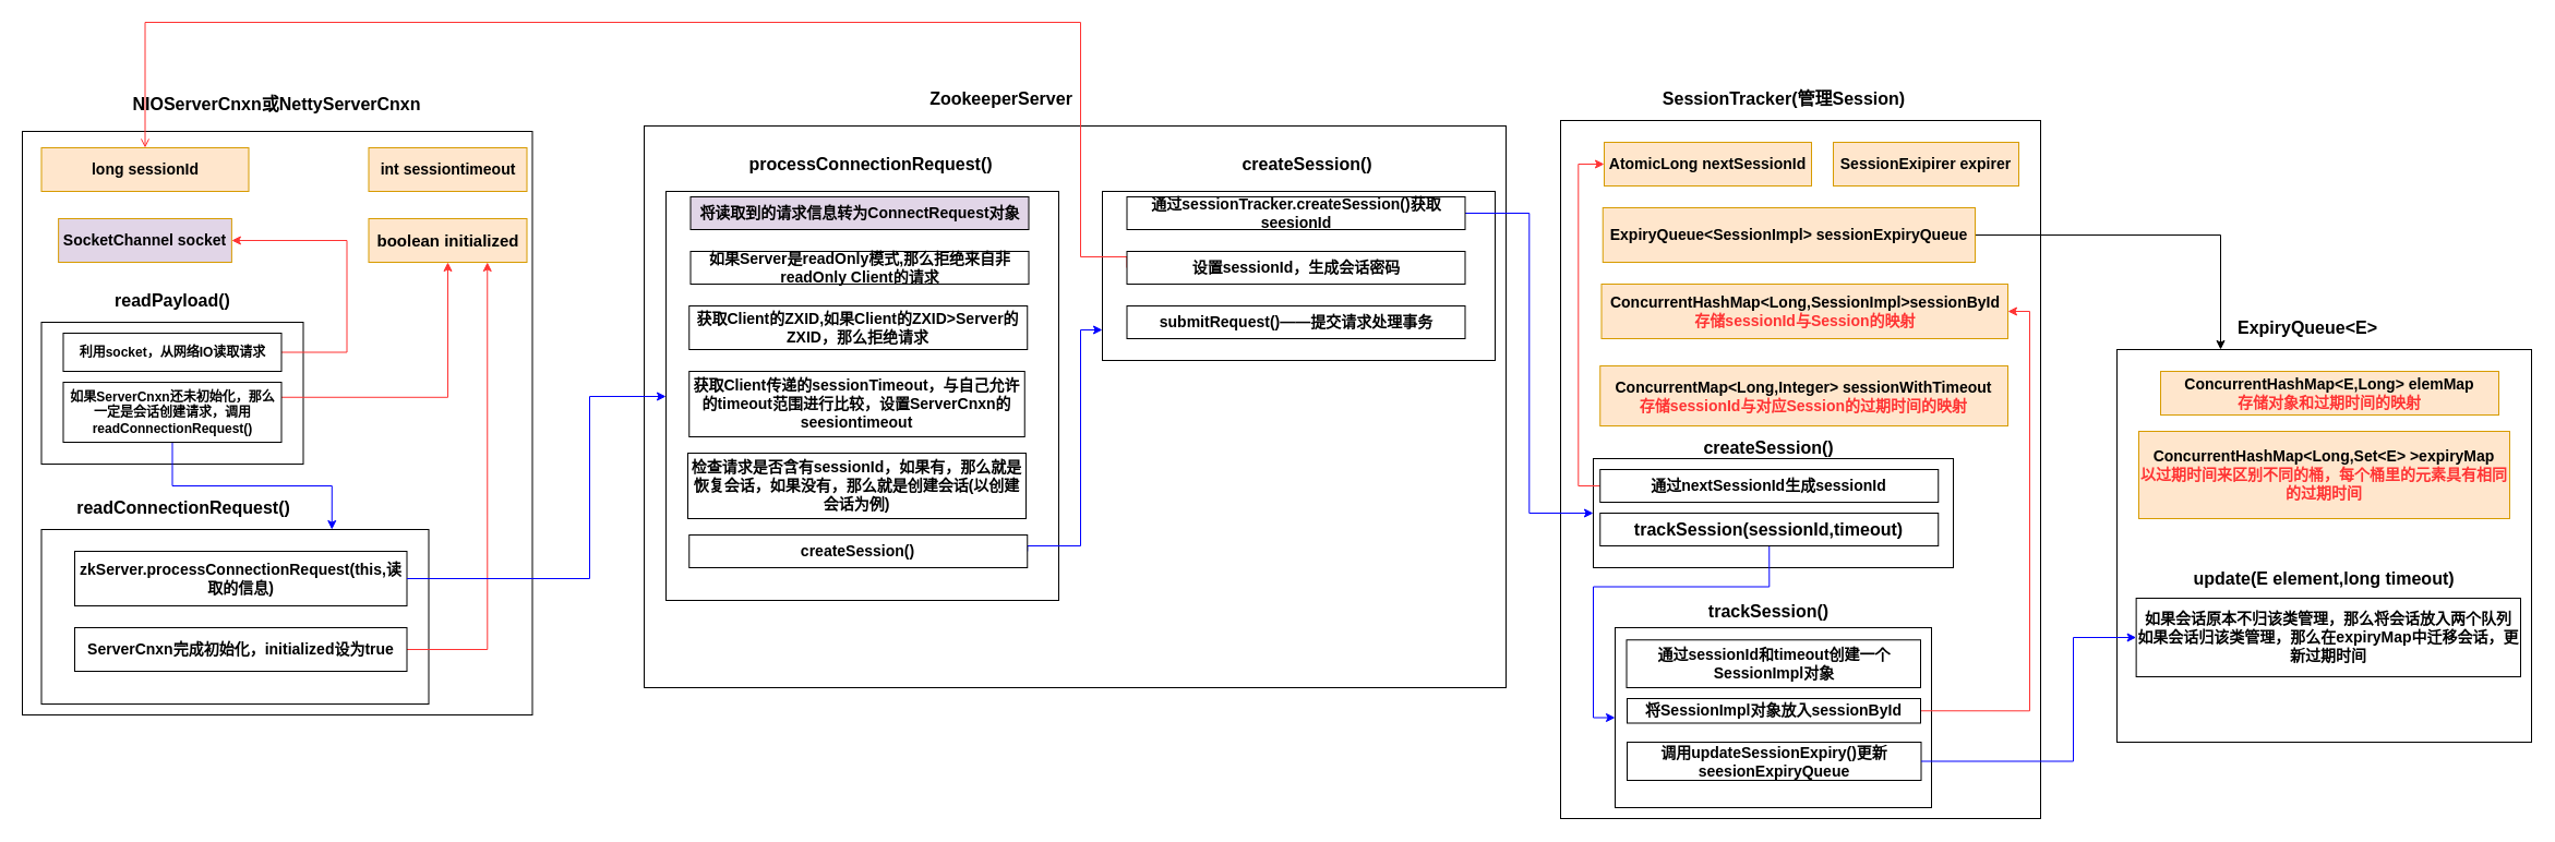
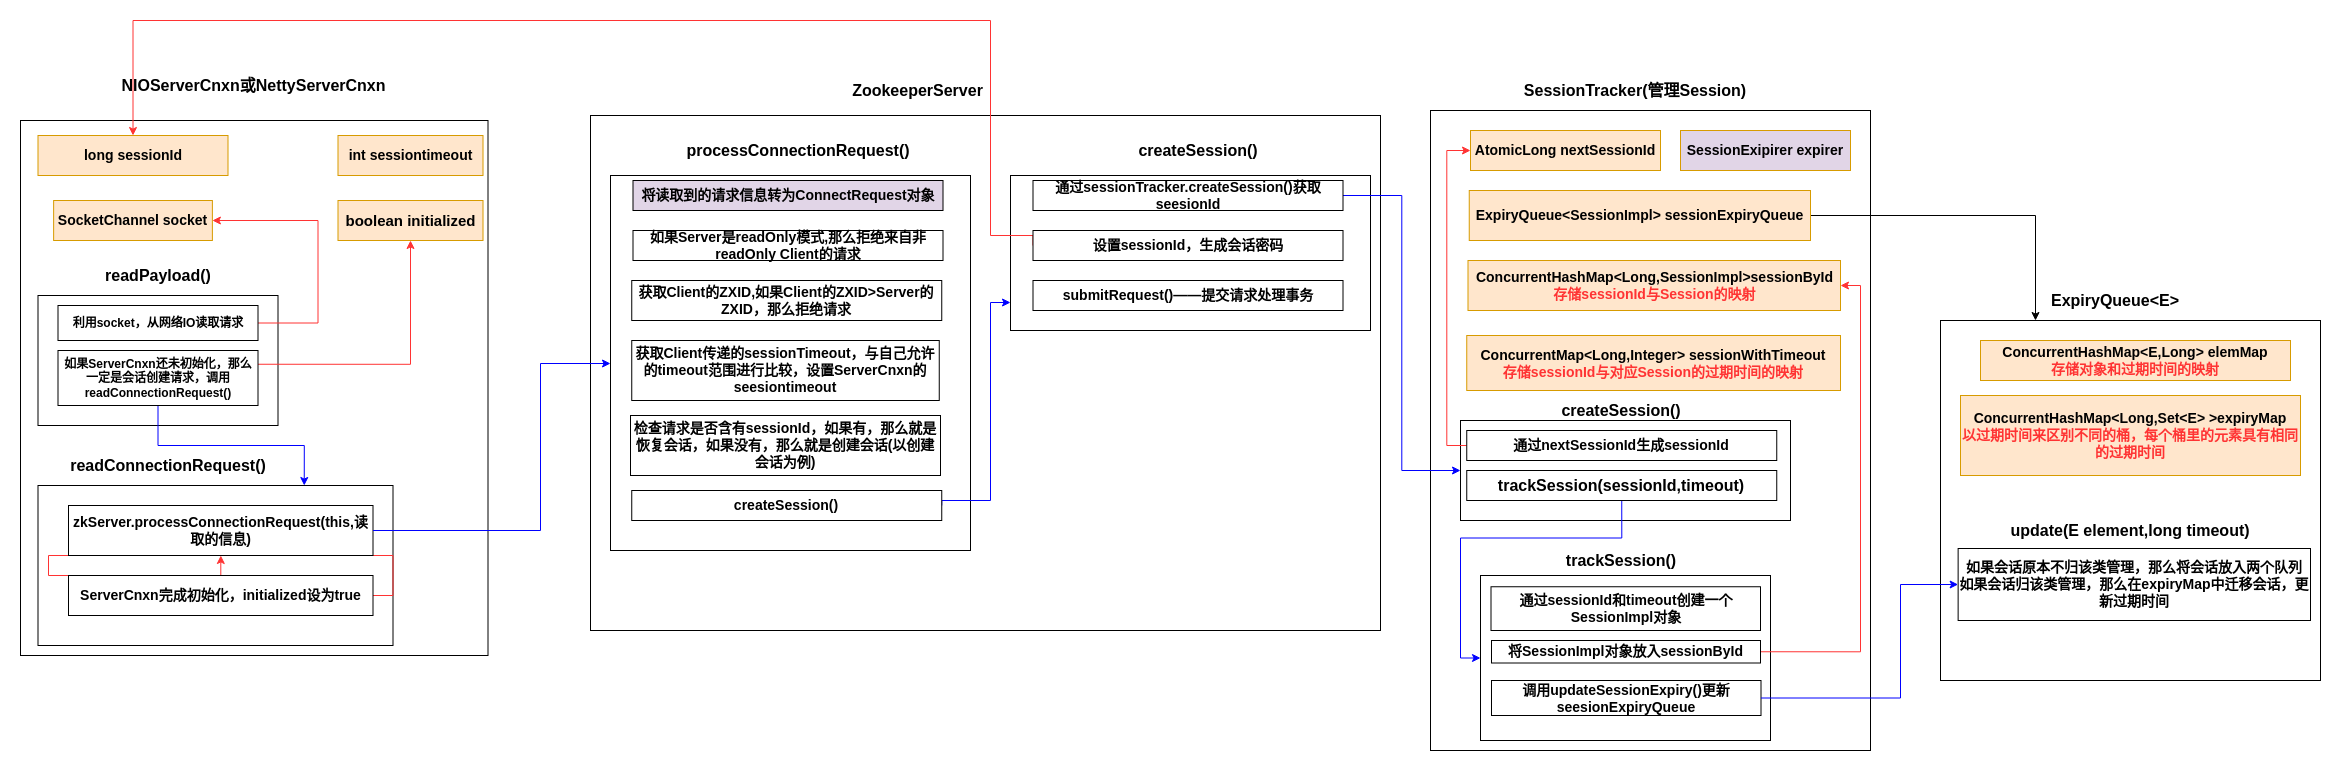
- <mxCell id="11" value="&lt;b&gt;&lt;font style=&quot;font-size: 16px&quot;&gt;NIOServerCnxn或NettyServerCnxn&lt;/font&gt;&lt;/b&gt;" style="text;html=1;strokeColor=none;fillColor=none;align=center;verticalAlign=middle;whiteSpace=wrap;rounded=0;" parent="1" vertex="1"><mxGeometry x="106.25" y="85" width="295" height="20" as="geometry" /></mxCell>
+ <mxCell id="11" value="&lt;b&gt;&lt;font style=&quot;font-size: 16px&quot;&gt;NIOServerCnxn或NettyServerCnxn&lt;/font&gt;&lt;/b&gt;" style="text;html=1;strokeColor=none;fillColor=none;align=center;verticalAlign=middle;whiteSpace=wrap;rounded=0;" parent="1" vertex="1"><mxGeometry x="106.25" y="75" width="295" height="20" as="geometry" /></mxCell>
- <mxCell id="55" style="edgeStyle=orthogonalEdgeStyle;rounded=0;orthogonalLoop=1;jettySize=auto;html=1;exitX=0;exitY=0.5;exitDx=0;exitDy=0;entryX=0.5;entryY=0;entryDx=0;entryDy=0;strokeColor=#FF3333;endArrow=open;" parent="1" source="56" target="12" edge="1"><mxGeometry relative="1" as="geometry"><Array as="points"><mxPoint x="1033" y="235" /><mxPoint x="990" y="235" /><mxPoint x="990" y="20" /><mxPoint x="133" y="20" /></Array></mxGeometry></mxCell>
+ <mxCell id="55" style="edgeStyle=orthogonalEdgeStyle;rounded=0;orthogonalLoop=1;jettySize=auto;html=1;exitX=0;exitY=0.5;exitDx=0;exitDy=0;entryX=0.5;entryY=0;entryDx=0;entryDy=0;strokeColor=#FF3333;" parent="1" source="56" target="12" edge="1"><mxGeometry relative="1" as="geometry"><Array as="points"><mxPoint x="1033" y="235" /><mxPoint x="990" y="235" /><mxPoint x="990" y="20" /><mxPoint x="133" y="20" /></Array></mxGeometry></mxCell>
- <mxCell id="9" value="&lt;b&gt;&lt;font style=&quot;font-size: 14px&quot;&gt;SessionExipirer expirer&lt;/font&gt;&lt;/b&gt;" style="rounded=0;whiteSpace=wrap;html=1;fillColor=#ffe6cc;strokeColor=#d79b00;" parent="1" vertex="1"><mxGeometry x="1680" y="130" width="170" height="40" as="geometry" /></mxCell>
+ <mxCell id="9" value="&lt;b&gt;&lt;font style=&quot;font-size: 14px&quot;&gt;SessionExipirer expirer&lt;/font&gt;&lt;/b&gt;" style="rounded=0;whiteSpace=wrap;html=1;fillColor=#e1d5e7;strokeColor=#d79b00;" parent="1" vertex="1"><mxGeometry x="1680" y="130" width="170" height="40" as="geometry" /></mxCell>
- <mxCell id="14" value="&lt;b&gt;&lt;font style=&quot;font-size: 14px&quot;&gt;SocketChannel socket&lt;/font&gt;&lt;/b&gt;" style="rounded=0;whiteSpace=wrap;html=1;fillColor=#e1d5e7;strokeColor=#d79b00;" parent="1" vertex="1"><mxGeometry x="53.13" y="200" width="158.75" height="40" as="geometry" /></mxCell>
+ <mxCell id="14" value="&lt;b&gt;&lt;font style=&quot;font-size: 14px&quot;&gt;SocketChannel socket&lt;/font&gt;&lt;/b&gt;" style="rounded=0;whiteSpace=wrap;html=1;fillColor=#ffe6cc;strokeColor=#d79b00;" parent="1" vertex="1"><mxGeometry x="53.13" y="200" width="158.75" height="40" as="geometry" /></mxCell>
- <mxCell id="25" style="edgeStyle=orthogonalEdgeStyle;rounded=0;orthogonalLoop=1;jettySize=auto;html=1;exitX=1;exitY=0.5;exitDx=0;exitDy=0;entryX=0.75;entryY=1;entryDx=0;entryDy=0;strokeColor=#FF3333;" parent="1" source="26" target="15" edge="1"><mxGeometry relative="1" as="geometry" /></mxCell>
+ <mxCell id="25" style="edgeStyle=orthogonalEdgeStyle;rounded=0;orthogonalLoop=1;jettySize=auto;html=1;exitX=1;exitY=0.5;exitDx=0;exitDy=0;strokeColor=#FF3333;" parent="1" source="26" target="27" edge="1"><mxGeometry relative="1" as="geometry" /></mxCell>
